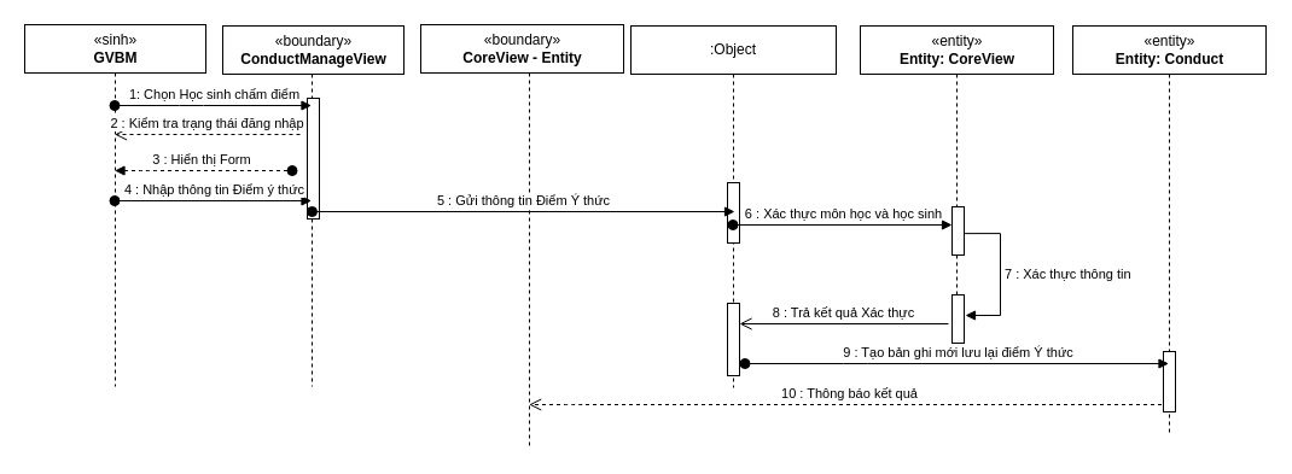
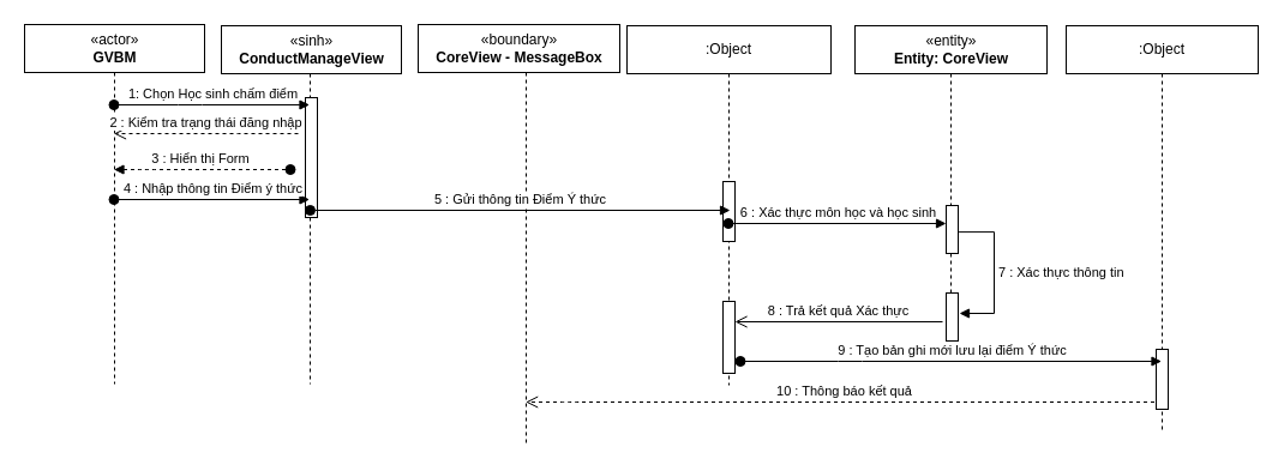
- <mxCell id="3" value="«sinh»&lt;br&gt;&lt;b&gt;GVBM&lt;/b&gt;" style="html=1;" parent="1" vertex="1"><mxGeometry x="20" y="20" width="150" height="40" as="geometry" /></mxCell>
+ <mxCell id="3" value="«actor»&lt;br&gt;&lt;b&gt;GVBM&lt;/b&gt;" style="html=1;" parent="1" vertex="1"><mxGeometry x="20" y="20" width="150" height="40" as="geometry" /></mxCell>
- <mxCell id="8" value="«boundary»&lt;br&gt;&lt;b&gt;CoreView - Entity&lt;/b&gt;" style="html=1;" parent="7" vertex="1"><mxGeometry x="-15" width="168" height="40" as="geometry" /></mxCell>
+ <mxCell id="8" value="«boundary»&lt;br&gt;&lt;b&gt;CoreView - MessageBox&lt;/b&gt;" style="html=1;" parent="7" vertex="1"><mxGeometry x="-15" width="168" height="40" as="geometry" /></mxCell>
- <mxCell id="5" value="«boundary»&lt;br&gt;&lt;b&gt;ConductManageView&lt;/b&gt;" style="html=1;" parent="4" vertex="1"><mxGeometry width="150" height="40" as="geometry" /></mxCell>
+ <mxCell id="5" value="«sinh»&lt;br&gt;&lt;b&gt;ConductManageView&lt;/b&gt;" style="html=1;" parent="4" vertex="1"><mxGeometry width="150" height="40" as="geometry" /></mxCell>
- <mxCell id="26" value="«entity»&lt;br&gt;&lt;b&gt;Entity: Conduct&lt;/b&gt;" style="html=1;" parent="25" vertex="1"><mxGeometry width="160" height="40" as="geometry" /></mxCell>
